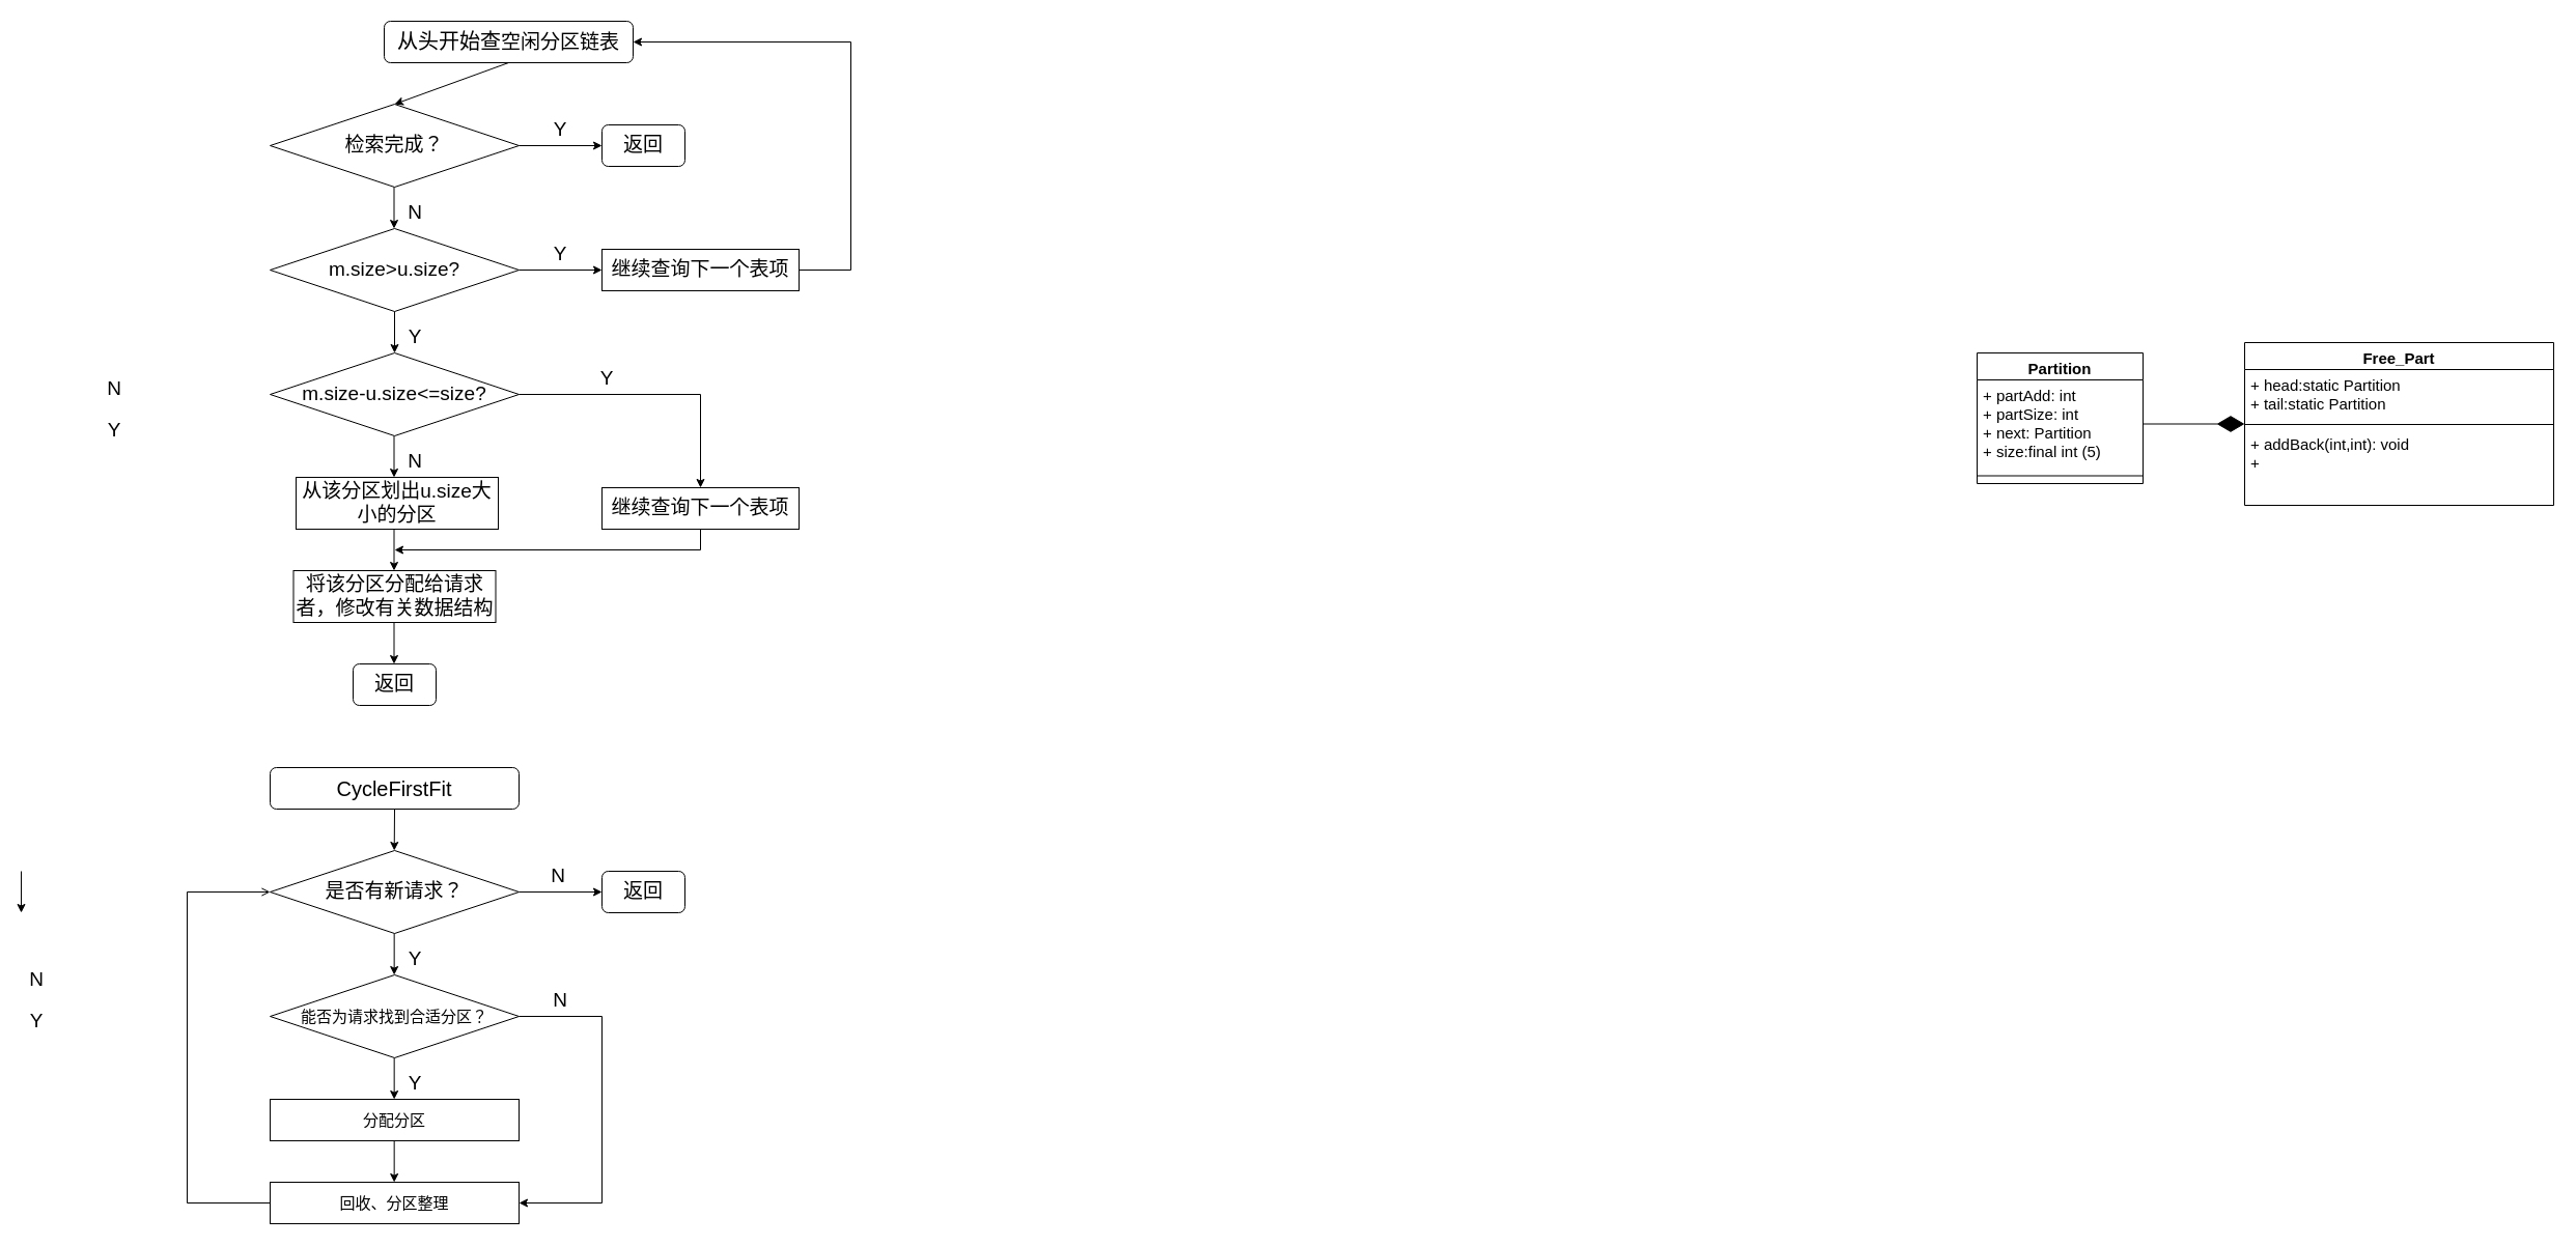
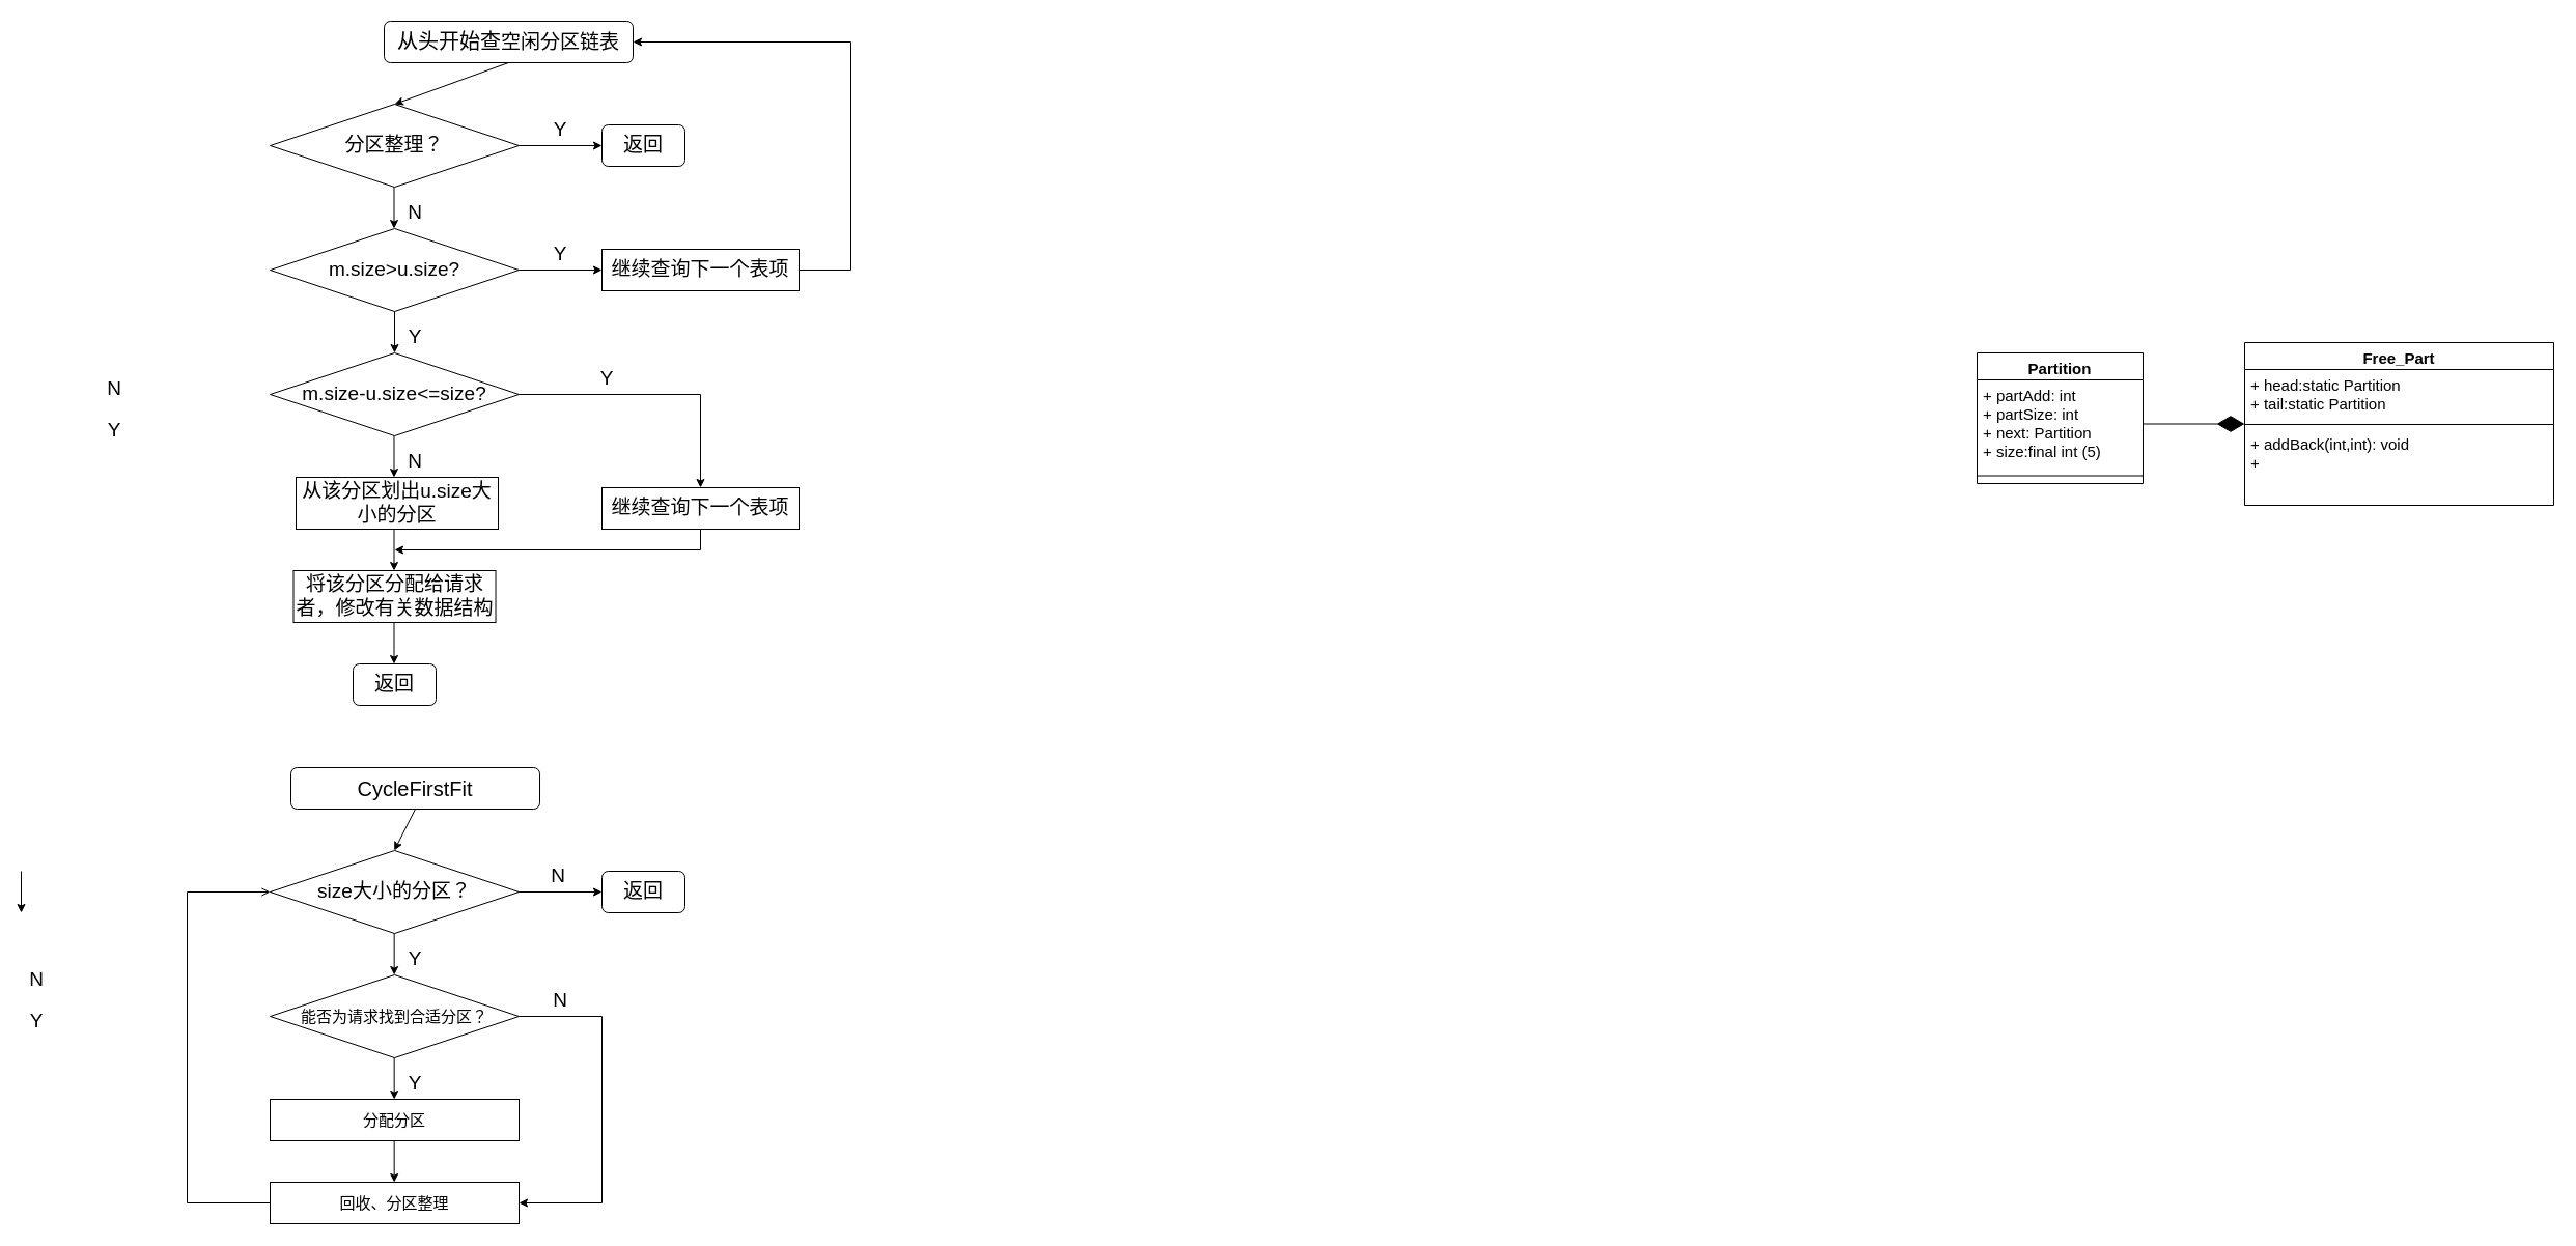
- <mxCell id="3" value="检索完成？" style="rhombus;whiteSpace=wrap;html=1;fontSize=19;" vertex="1" parent="1"><mxGeometry x="260" y="100" width="240" height="80" as="geometry" /></mxCell>
+ <mxCell id="3" value="分区整理？" style="rhombus;whiteSpace=wrap;html=1;fontSize=19;" vertex="1" parent="1"><mxGeometry x="260" y="100" width="240" height="80" as="geometry" /></mxCell>
- <mxCell id="31" value="&lt;span style=&quot;font-size: 20px;&quot;&gt;CycleFirstFit&lt;/span&gt;" style="rounded=1;whiteSpace=wrap;html=1;" vertex="1" parent="1"><mxGeometry x="260" y="740" width="240" height="40" as="geometry" /></mxCell>
+ <mxCell id="31" value="&lt;span style=&quot;font-size: 20px;&quot;&gt;CycleFirstFit&lt;/span&gt;" style="rounded=1;whiteSpace=wrap;html=1;" vertex="1" parent="1"><mxGeometry x="280" y="740" width="240" height="40" as="geometry" /></mxCell>
- <mxCell id="34" value="是否有新请求？" style="rhombus;whiteSpace=wrap;html=1;fontSize=19;" vertex="1" parent="1"><mxGeometry x="260" y="820" width="240" height="80" as="geometry" /></mxCell>
+ <mxCell id="34" value="size大小的分区？" style="rhombus;whiteSpace=wrap;html=1;fontSize=19;" vertex="1" parent="1"><mxGeometry x="260" y="820" width="240" height="80" as="geometry" /></mxCell>
